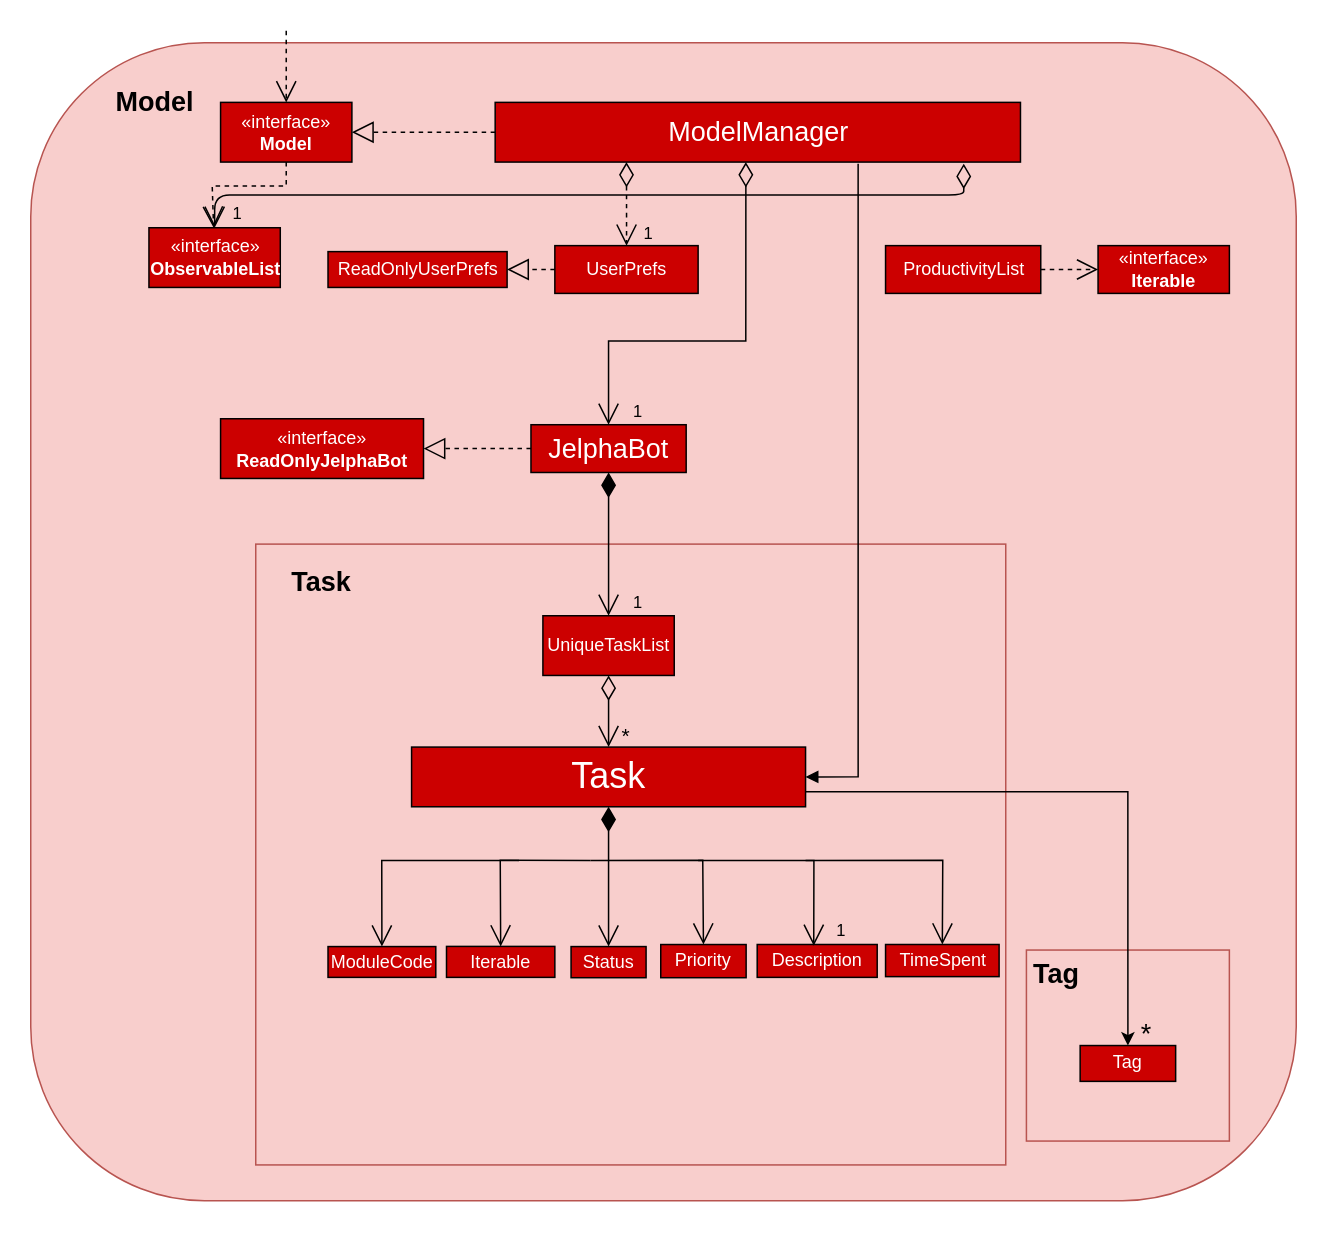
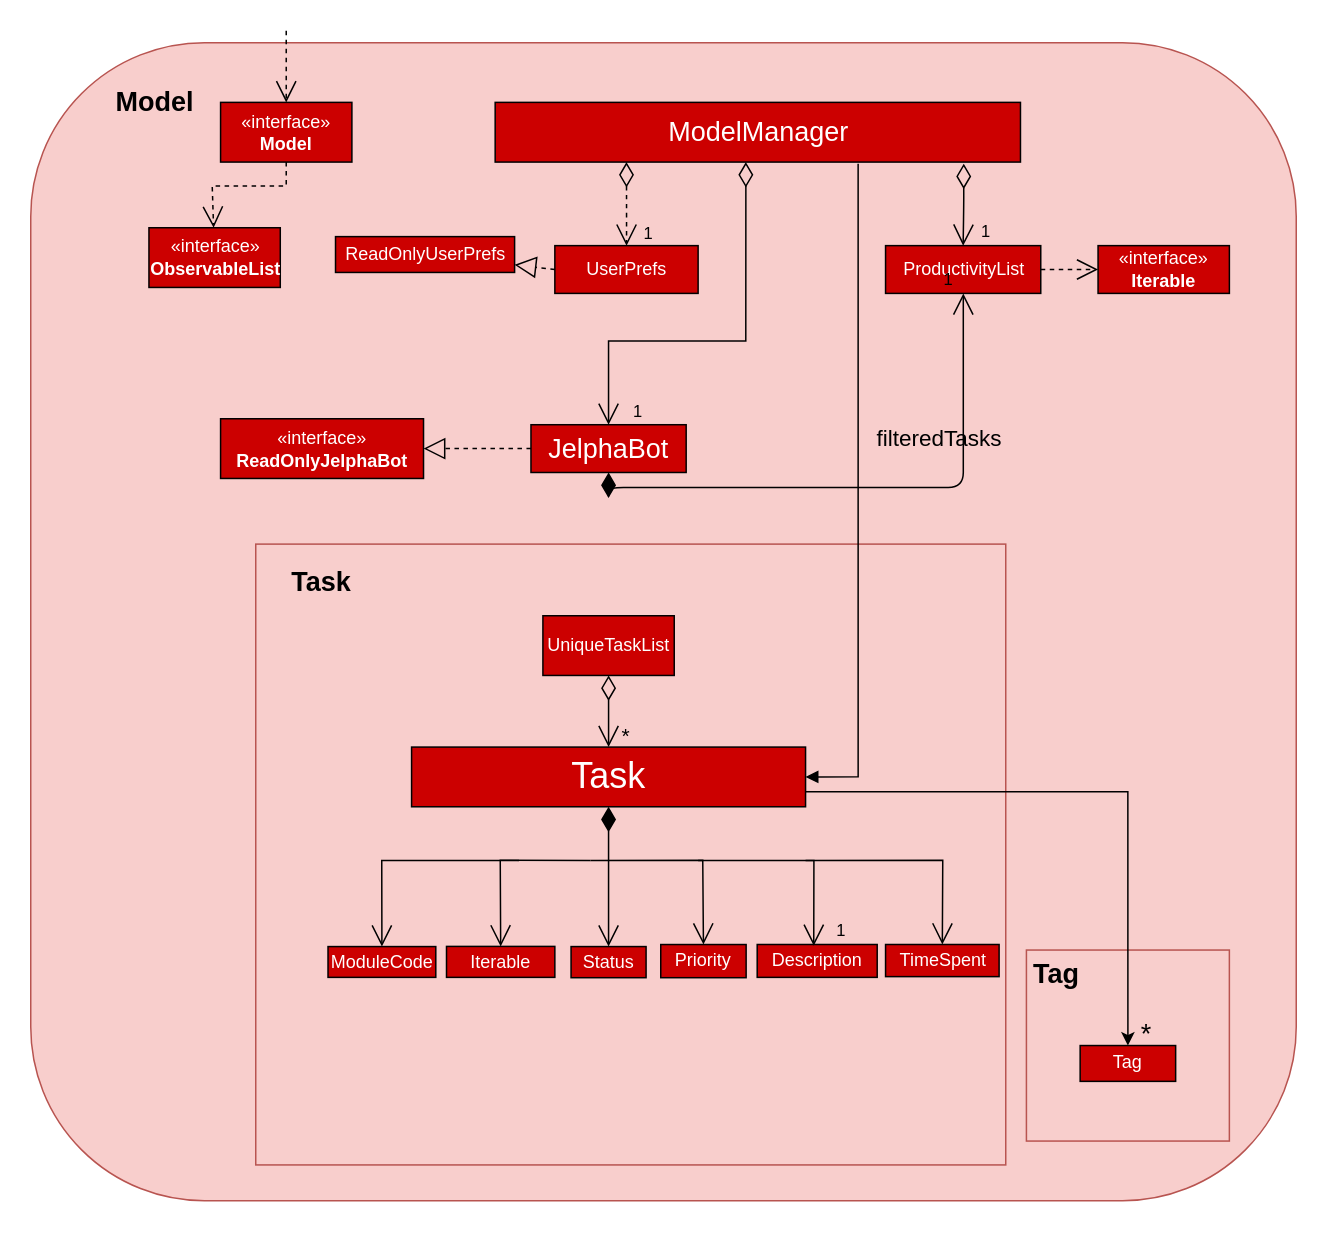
- <mxCell id="13" value="" style="endArrow=block;dashed=1;endFill=0;endSize=12;html=1;exitX=0;exitY=0.5;exitDx=0;exitDy=0;entryX=1;entryY=0.5;entryDx=0;entryDy=0;fillColor=#FF3333;" parent="1" source="7" target="10" edge="1"><mxGeometry width="160" relative="1" as="geometry"><mxPoint x="242.058" y="147.347" as="sourcePoint" /><mxPoint x="369.403" y="147.347" as="targetPoint" /></mxGeometry></mxCell>
- <mxCell id="22" value="&lt;span style=&quot;&quot;&gt;1&lt;/span&gt;" style="endArrow=open;html=1;endSize=12;startArrow=diamondThin;startSize=14;startFill=0;edgeStyle=orthogonalEdgeStyle;align=left;verticalAlign=bottom;exitX=0.892;exitY=1.027;exitDx=0;exitDy=0;exitPerimeter=0;labelBackgroundColor=none;" parent="1" source="7" target="12" edge="1"><mxGeometry x="1" y="10" relative="1" as="geometry"><mxPoint x="628.868" y="107.551" as="sourcePoint" /><mxPoint x="815.11" y="131.429" as="targetPoint" /><mxPoint as="offset" /></mxGeometry></mxCell>
+ <mxCell id="22" value="&lt;span style=&quot;&quot;&gt;1&lt;/span&gt;" style="endArrow=open;html=1;endSize=12;startArrow=diamondThin;startSize=14;startFill=0;edgeStyle=orthogonalEdgeStyle;align=left;verticalAlign=bottom;entryX=0.5;entryY=0;entryDx=0;entryDy=0;exitX=0.892;exitY=1.027;exitDx=0;exitDy=0;exitPerimeter=0;labelBackgroundColor=none;" parent="1" source="7" target="21" edge="1"><mxGeometry x="1" y="10" relative="1" as="geometry"><mxPoint x="628.868" y="107.551" as="sourcePoint" /><mxPoint x="815.11" y="131.429" as="targetPoint" /><mxPoint as="offset" /></mxGeometry></mxCell>
- <mxCell id="9" value="&lt;font color=&quot;#ffffff&quot;&gt;ReadOnlyUserPrefs&lt;/font&gt;" style="html=1;fillColor=#CC0000;" parent="1" vertex="1"><mxGeometry x="218.181" y="167.245" width="119.386" height="23.878" as="geometry" /></mxCell>
+ <mxCell id="9" value="&lt;font color=&quot;#ffffff&quot;&gt;ReadOnlyUserPrefs&lt;/font&gt;" style="html=1;fillColor=#CC0000;" parent="1" vertex="1"><mxGeometry x="223.181" y="157.245" width="119.386" height="23.878" as="geometry" /></mxCell>
+ <mxCell id="42" value="&lt;font style=&quot;font-size: 15px&quot;&gt;filteredTasks&lt;/font&gt;" style="text;html=1;strokeColor=none;fillColor=none;align=center;verticalAlign=middle;whiteSpace=wrap;rounded=0;" parent="1" vertex="1"><mxGeometry x="609.995" y="282.652" width="31.836" height="15.918" as="geometry" /></mxCell>
- <mxCell id="25" value="&lt;span style=&quot;&quot;&gt;1&lt;/span&gt;" style="endArrow=open;html=1;endSize=12;startArrow=diamondThin;startSize=14;startFill=1;edgeStyle=orthogonalEdgeStyle;align=left;verticalAlign=bottom;entryX=0.5;entryY=0;entryDx=0;entryDy=0;exitX=0.5;exitY=1;exitDx=0;exitDy=0;labelBackgroundColor=none;" parent="1" source="6" target="11" edge="1"><mxGeometry x="1" y="15" relative="1" as="geometry"><mxPoint x="393.28" y="354.286" as="sourcePoint" /><mxPoint x="520.625" y="354.286" as="targetPoint" /><mxPoint as="offset" /></mxGeometry></mxCell>
+ <mxCell id="25" value="&lt;span style=&quot;&quot;&gt;1&lt;/span&gt;" style="endArrow=open;html=1;endSize=12;startArrow=diamondThin;startSize=14;startFill=1;edgeStyle=orthogonalEdgeStyle;align=left;verticalAlign=bottom;exitX=0.5;exitY=1;exitDx=0;exitDy=0;labelBackgroundColor=none;" parent="1" source="6" target="21" edge="1"><mxGeometry x="1" y="15" relative="1" as="geometry"><mxPoint x="393.28" y="354.286" as="sourcePoint" /><mxPoint x="520.625" y="354.286" as="targetPoint" /><mxPoint as="offset" /></mxGeometry></mxCell>
